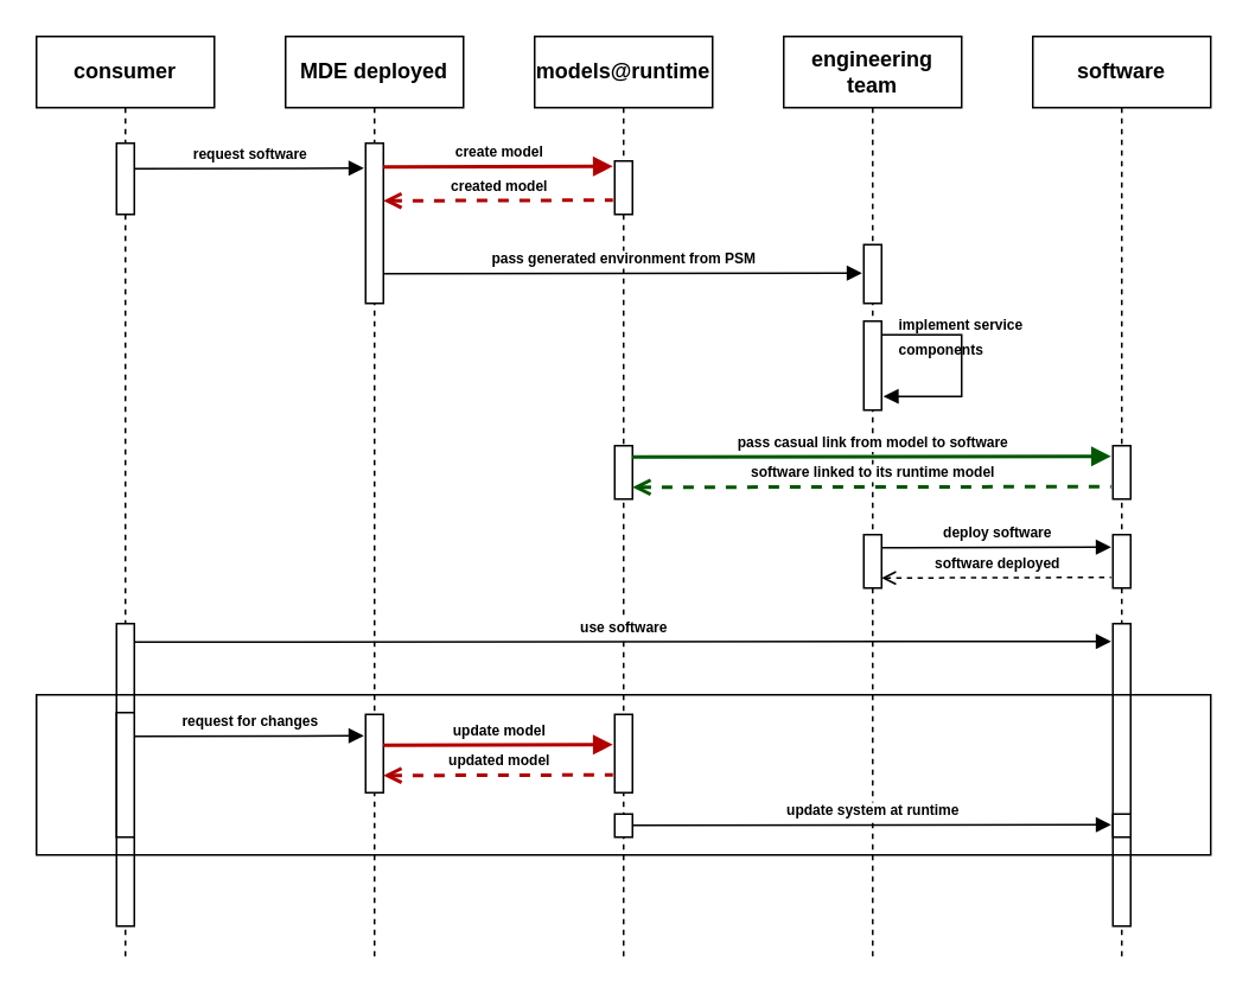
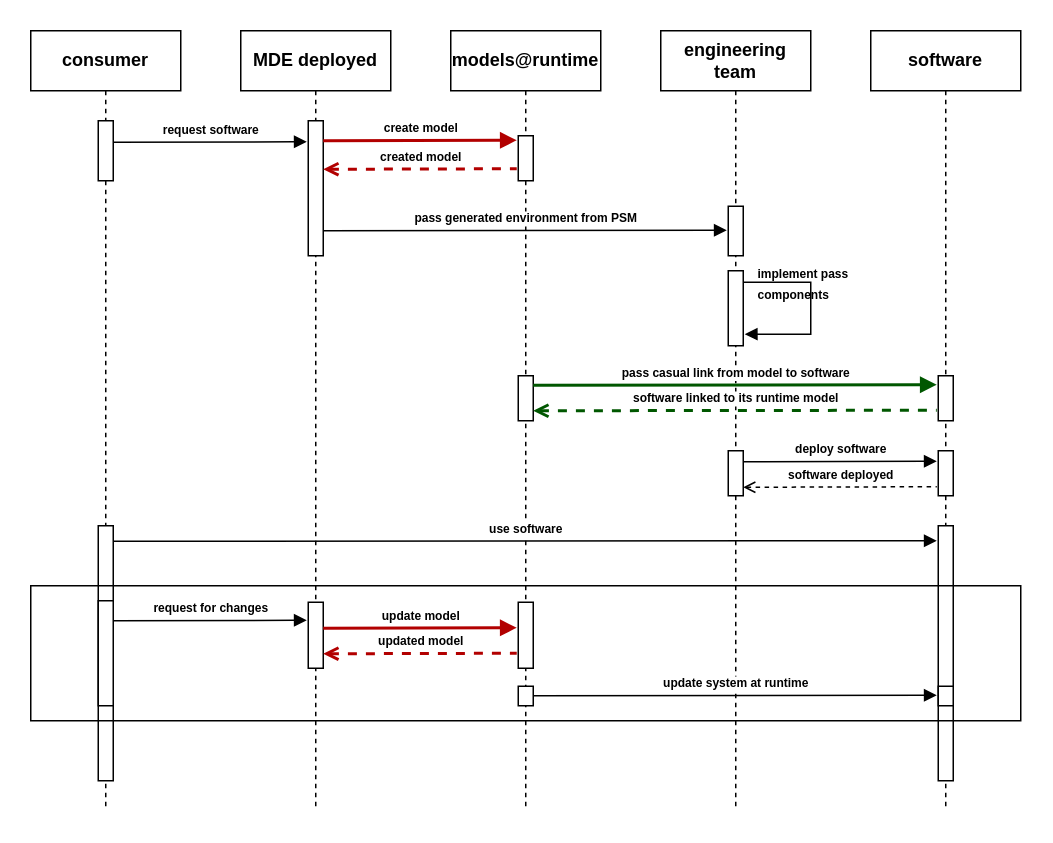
- <mxCell id="19" value="&lt;font style=&quot;font-size: 8px;&quot;&gt;&lt;b&gt;implement service&lt;br&gt;components&lt;/b&gt;&lt;/font&gt;" style="text;html=1;align=left;verticalAlign=middle;resizable=0;points=[];autosize=1;strokeColor=none;fillColor=none;fontSize=11;" parent="1" vertex="1"><mxGeometry x="503" y="168" width="90" height="40" as="geometry" /></mxCell>
+ <mxCell id="19" value="&lt;font style=&quot;font-size: 8px;&quot;&gt;&lt;b&gt;implement pass&lt;br&gt;components&lt;/b&gt;&lt;/font&gt;" style="text;html=1;align=left;verticalAlign=middle;resizable=0;points=[];autosize=1;strokeColor=none;fillColor=none;fontSize=11;" parent="1" vertex="1"><mxGeometry x="503" y="168" width="90" height="40" as="geometry" /></mxCell>
